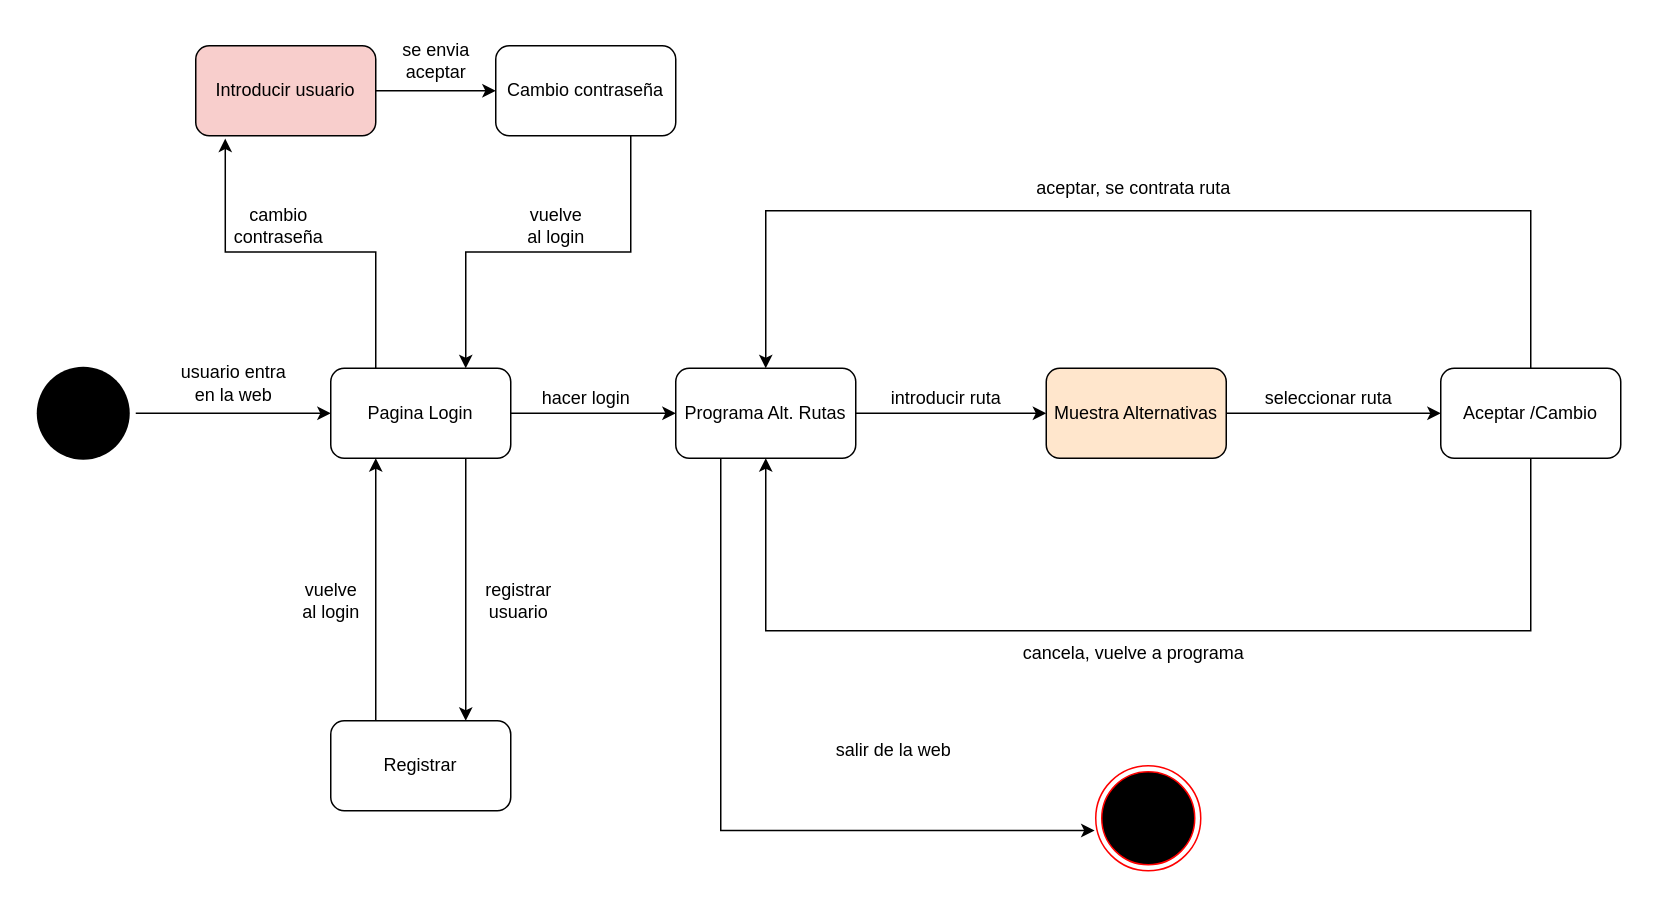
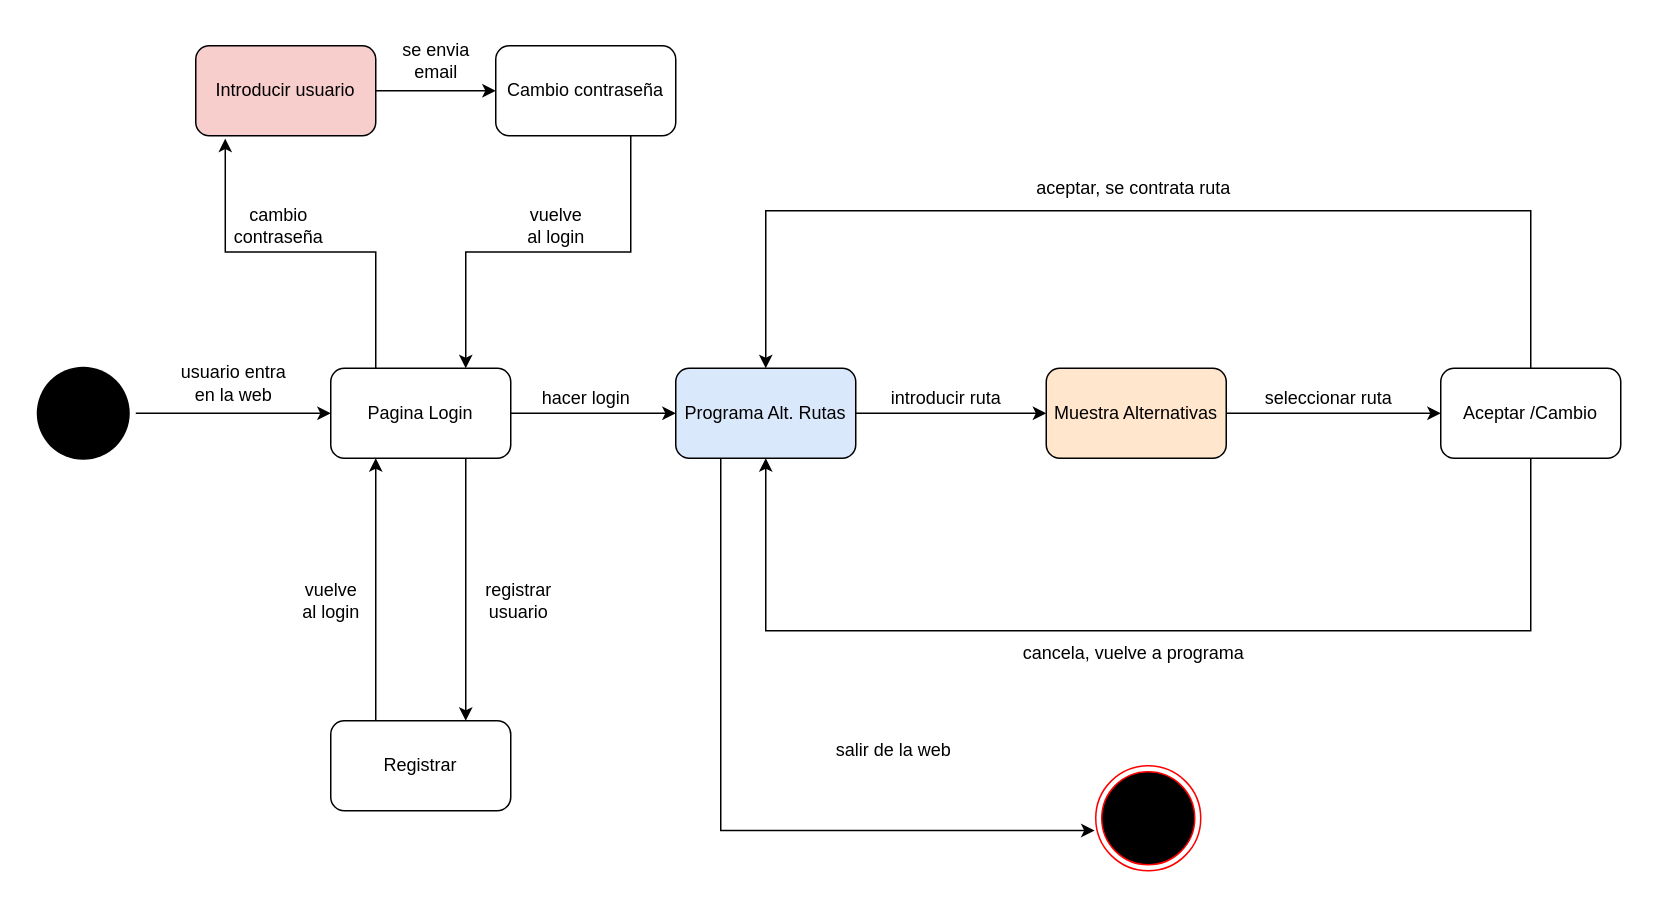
- <mxCell id="19" value="se envia&lt;br&gt;aceptar" style="text;html=1;align=center;verticalAlign=middle;resizable=0;points=[];autosize=1;strokeColor=none;fillColor=none;" vertex="1" parent="1"><mxGeometry x="255" y="20" width="70" height="40" as="geometry" /></mxCell>
+ <mxCell id="19" value="se envia&lt;br&gt;email" style="text;html=1;align=center;verticalAlign=middle;resizable=0;points=[];autosize=1;strokeColor=none;fillColor=none;" vertex="1" parent="1"><mxGeometry x="255" y="20" width="70" height="40" as="geometry" /></mxCell>
- <mxCell id="23" value="Programa Alt. Rutas" style="rounded=1;whiteSpace=wrap;html=1;" vertex="1" parent="1"><mxGeometry x="450" y="245" width="120" height="60" as="geometry" /></mxCell>
+ <mxCell id="23" value="Programa Alt. Rutas" style="rounded=1;whiteSpace=wrap;html=1;fillColor=#dae8fc;" vertex="1" parent="1"><mxGeometry x="450" y="245" width="120" height="60" as="geometry" /></mxCell>
